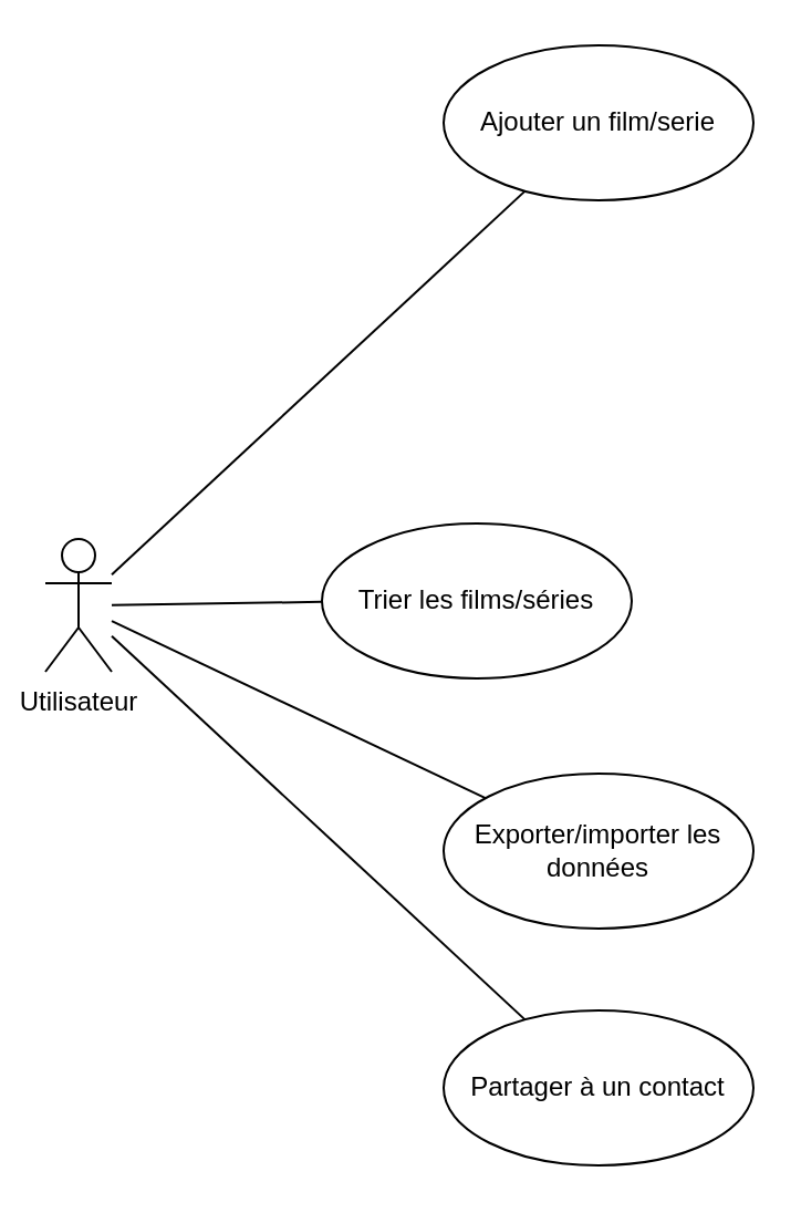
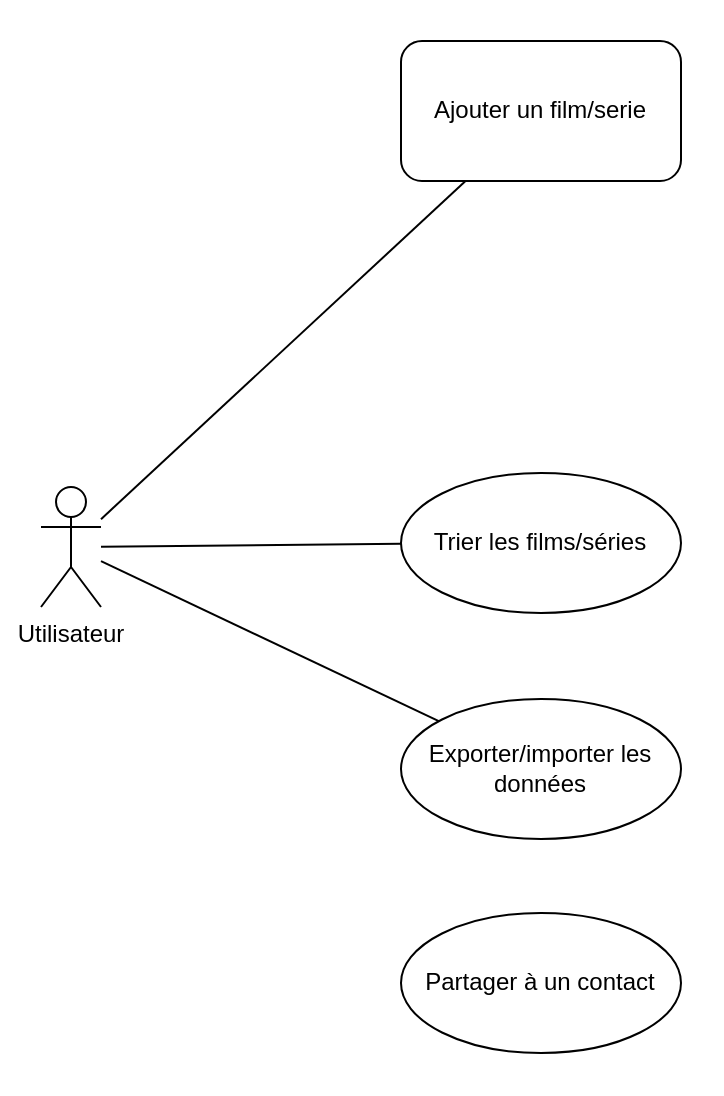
- <mxCell id="3" value="Ajouter un film/serie" style="ellipse;whiteSpace=wrap;html=1;" vertex="1" parent="1"><mxGeometry x="200" y="20" width="140" height="70" as="geometry" /></mxCell>
+ <mxCell id="3" value="Ajouter un film/serie" style="whiteSpace=wrap;html=1;rounded=1;" vertex="1" parent="1"><mxGeometry x="200" y="20" width="140" height="70" as="geometry" /></mxCell>
- <mxCell id="4" value="Trier les films/séries" style="ellipse;whiteSpace=wrap;html=1;" vertex="1" parent="1"><mxGeometry x="145" y="236" width="140" height="70" as="geometry" /></mxCell>
+ <mxCell id="4" value="Trier les films/séries" style="ellipse;whiteSpace=wrap;html=1;" vertex="1" parent="1"><mxGeometry x="200" y="236" width="140" height="70" as="geometry" /></mxCell>
- <mxCell id="10" value="" style="endArrow=none;html=1;rounded=0;" edge="1" parent="1" source="2" target="9"><mxGeometry width="50" height="50" relative="1" as="geometry"><mxPoint x="46" y="389" as="sourcePoint" /><mxPoint x="376" y="189" as="targetPoint" /></mxGeometry></mxCell>
